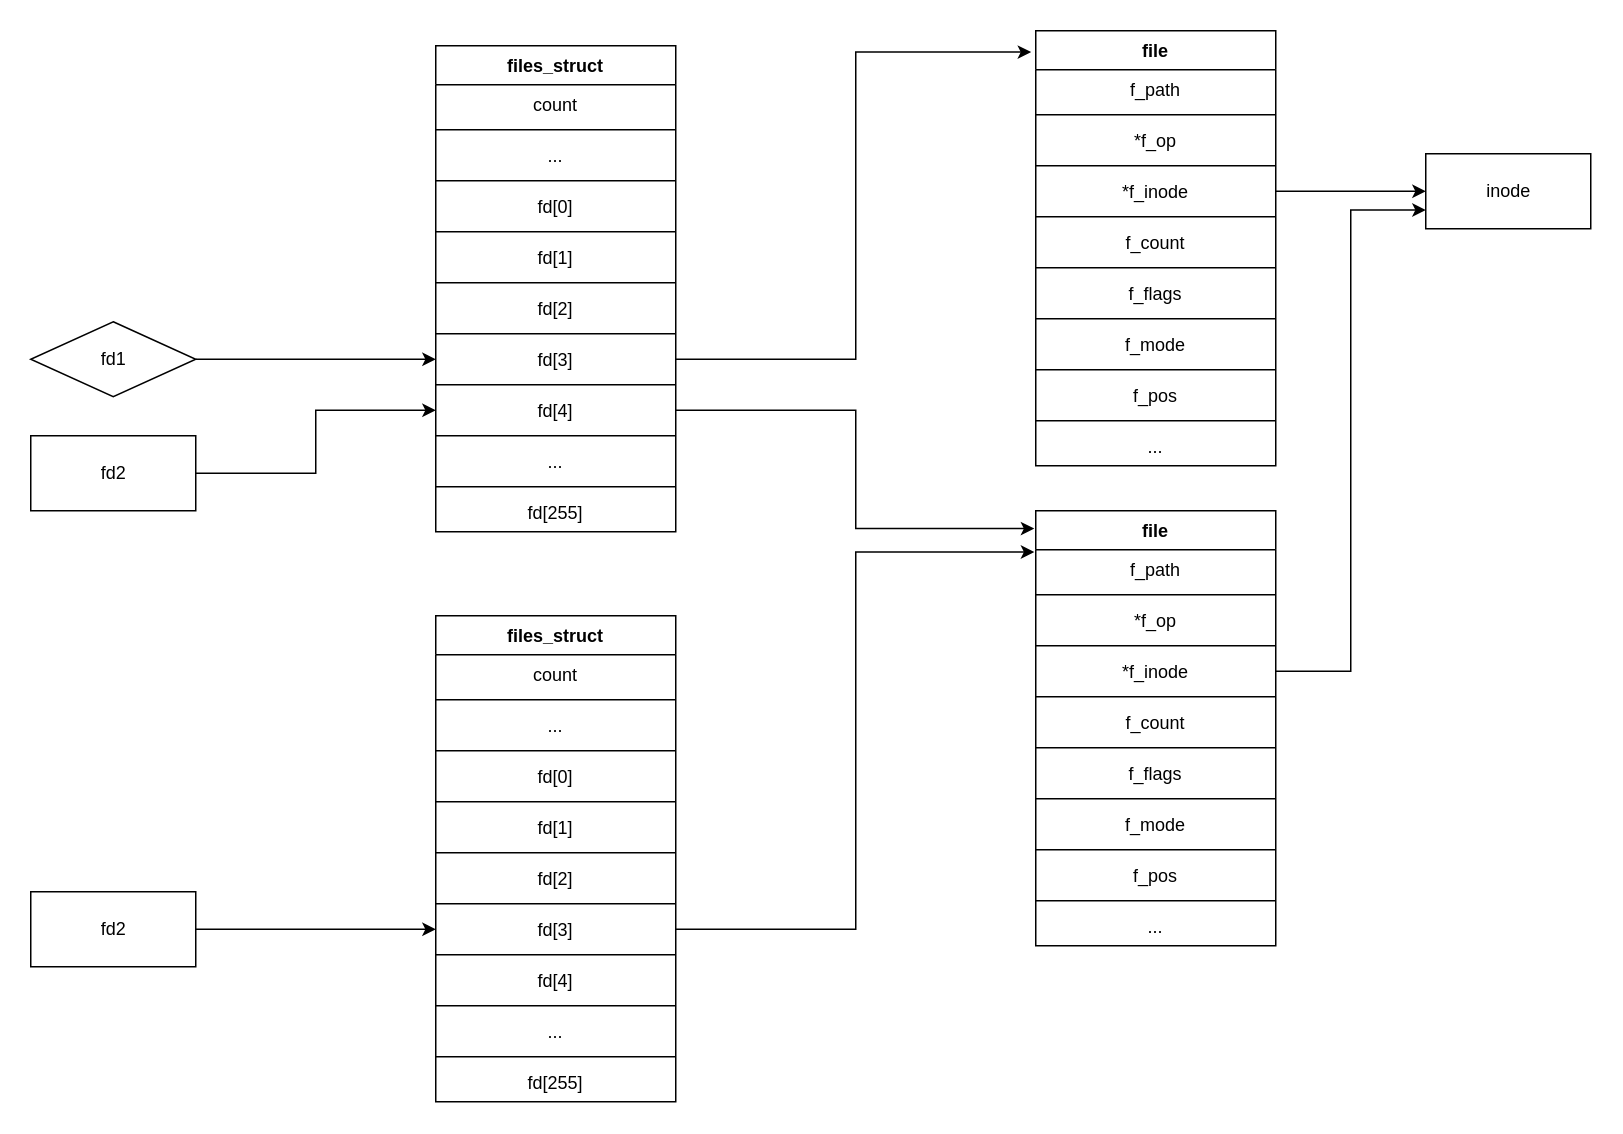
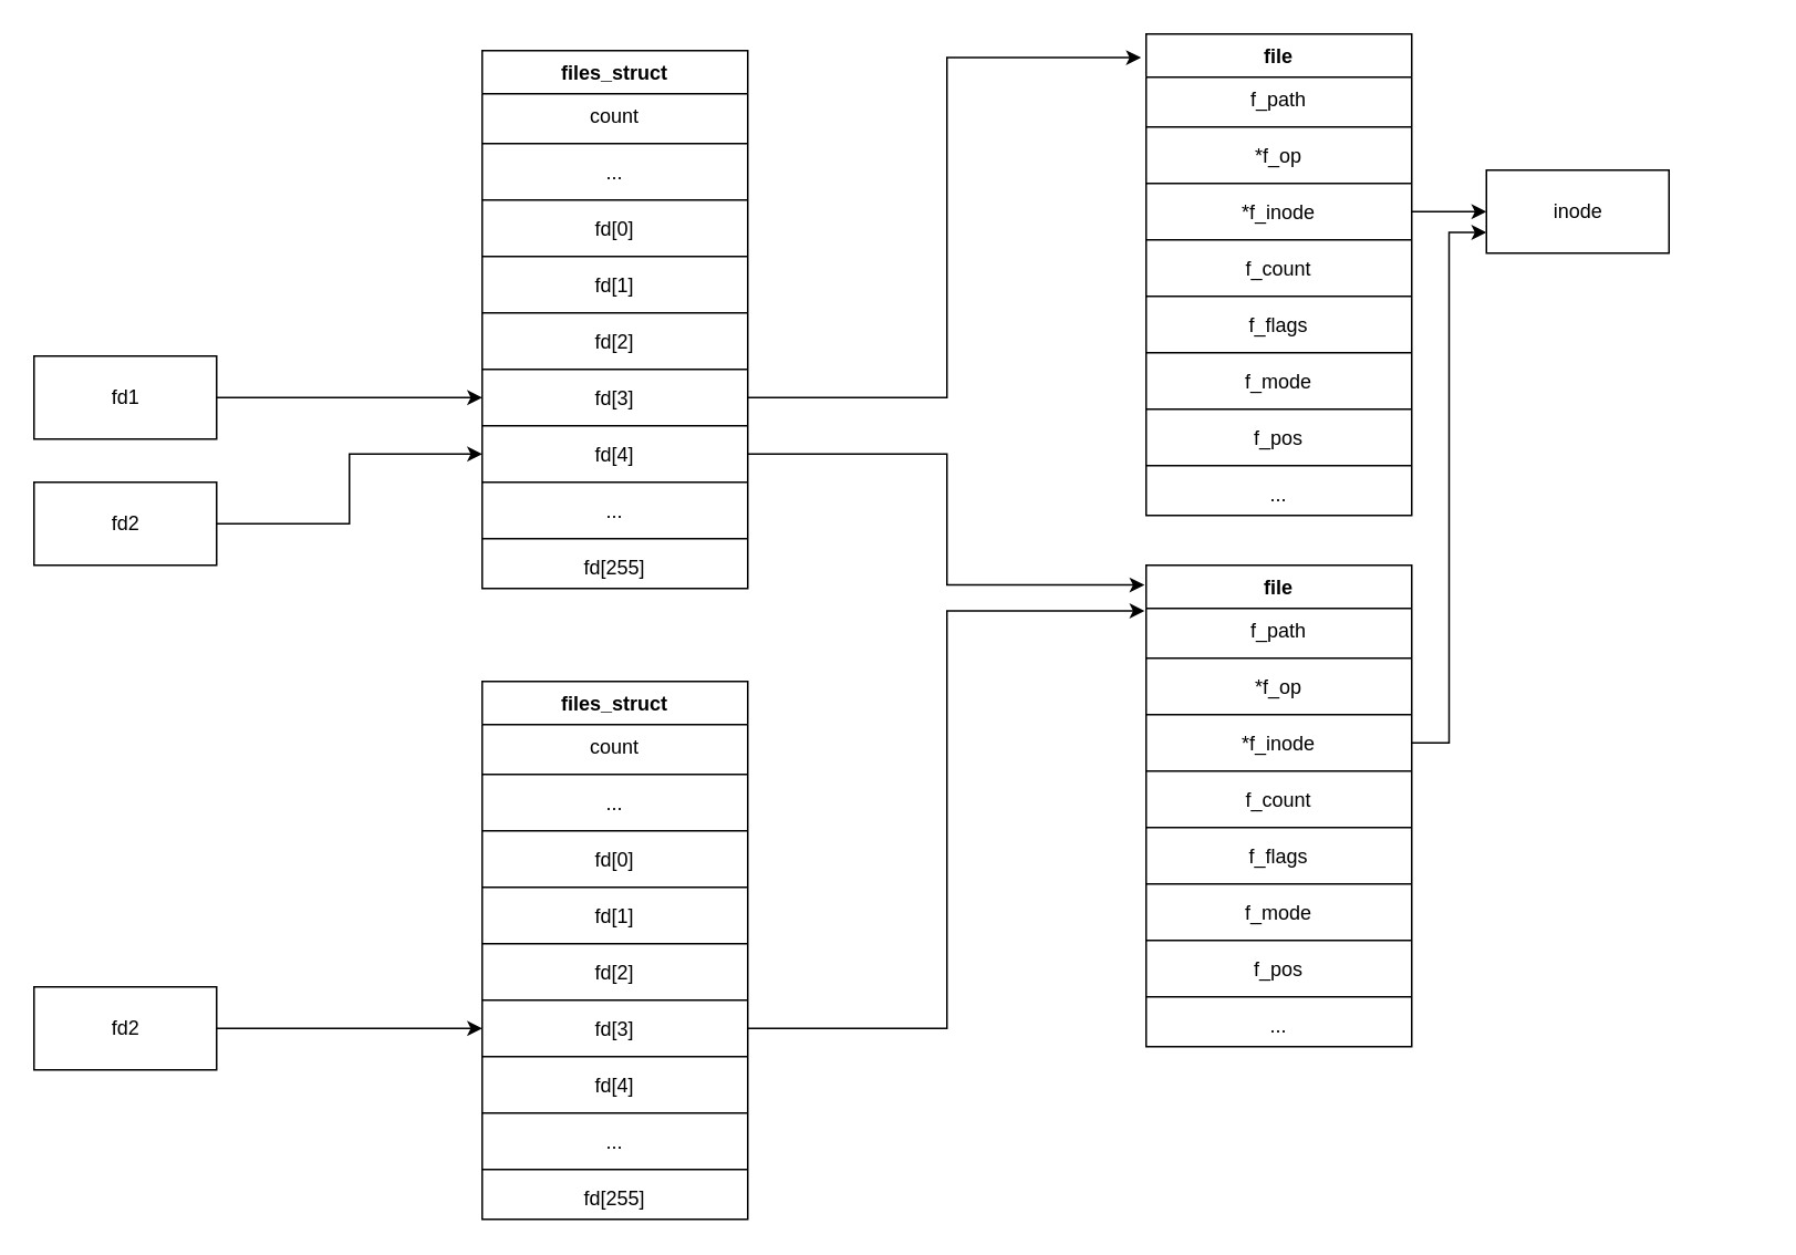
- <mxCell id="40" value="inode" style="html=1;align=center;" vertex="1" parent="1"><mxGeometry x="950" y="102" width="110" height="50" as="geometry" /></mxCell>
+ <mxCell id="40" value="inode" style="html=1;align=center;" vertex="1" parent="1"><mxGeometry x="895" y="102" width="110" height="50" as="geometry" /></mxCell>
- <mxCell id="21" value="fd1" style="rhombus;html=1;align=center;" vertex="1" parent="1"><mxGeometry x="20" y="214" width="110" height="50" as="geometry" /></mxCell>
+ <mxCell id="21" value="fd1" style="html=1;align=center;" vertex="1" parent="1"><mxGeometry x="20" y="214" width="110" height="50" as="geometry" /></mxCell>
